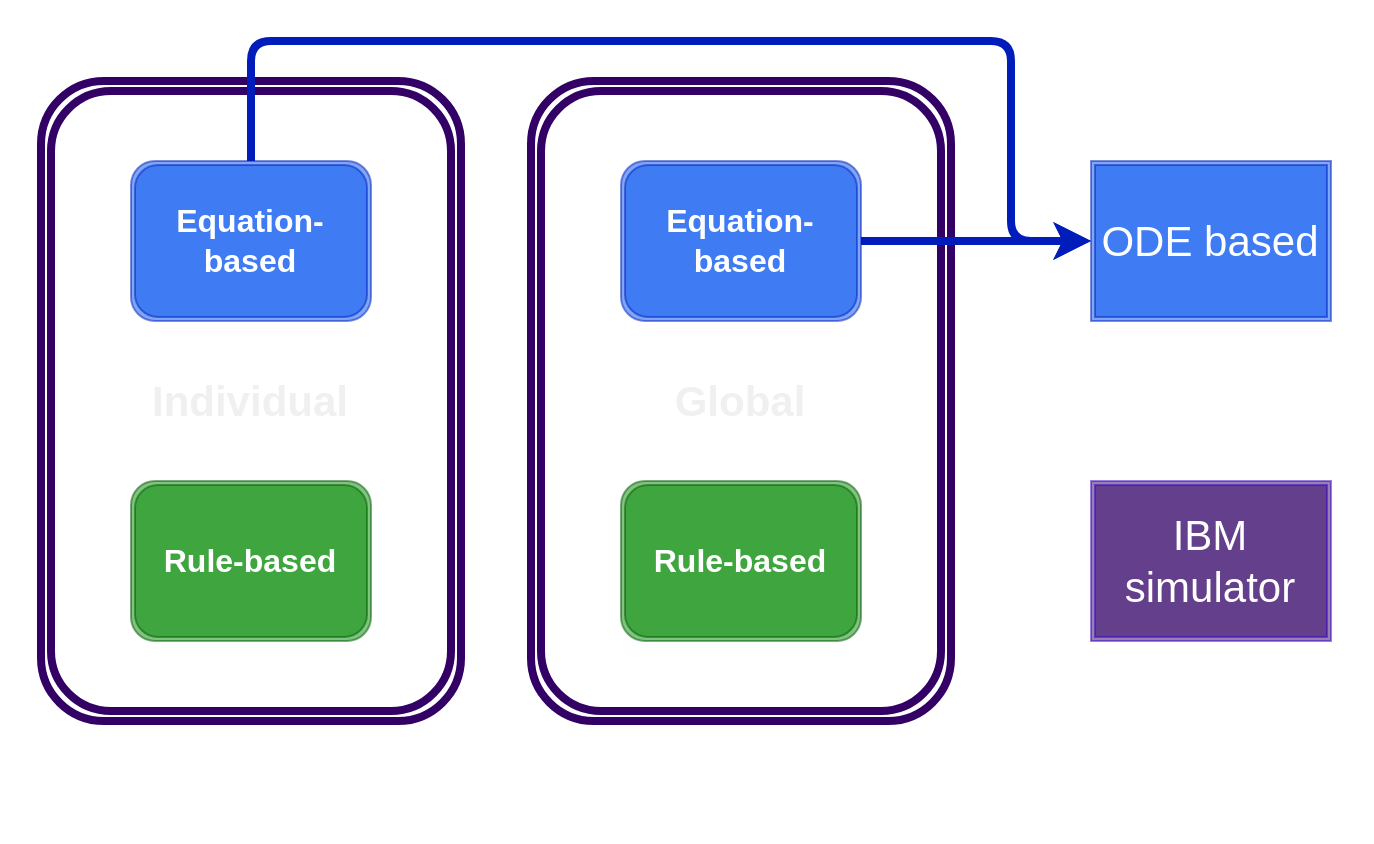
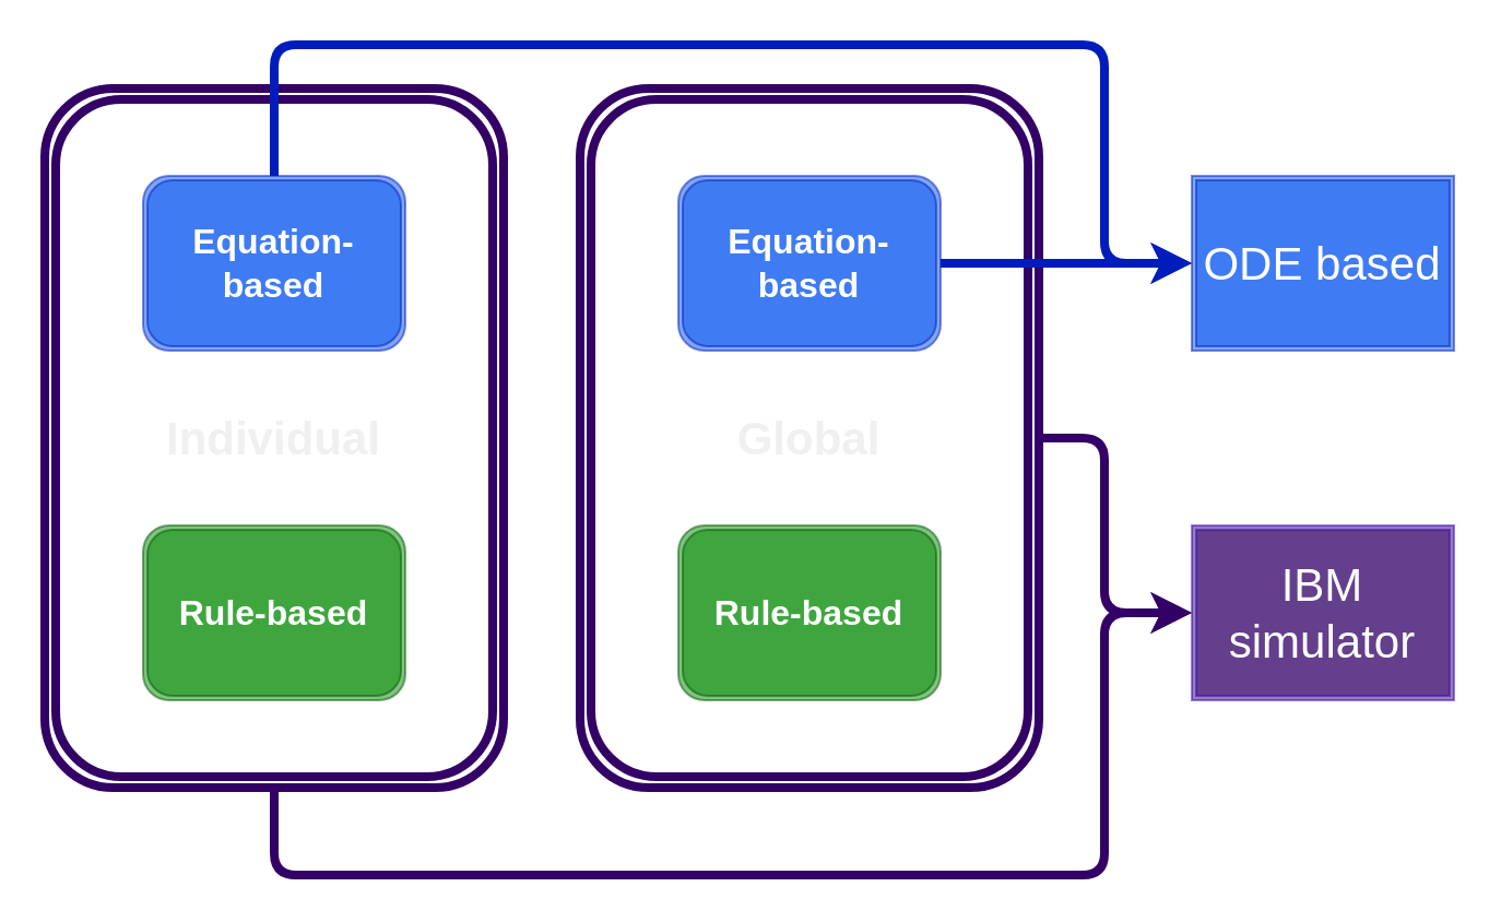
+ <mxCell id="7" style="edgeStyle=none;html=1;entryX=0;entryY=0.5;entryDx=0;entryDy=0;fontSize=21;fillColor=#008a00;strokeColor=#330066;strokeWidth=4;" parent="1" source="8" target="13" edge="1"><mxGeometry relative="1" as="geometry"><Array as="points"><mxPoint x="505" y="200" /><mxPoint x="505" y="280" /></Array></mxGeometry></mxCell>
+ <mxCell id="2" style="edgeStyle=none;html=1;entryX=0;entryY=0.5;entryDx=0;entryDy=0;fontSize=21;exitX=0.5;exitY=1;exitDx=0;exitDy=0;fillColor=#008a00;strokeColor=#330066;strokeWidth=4;" parent="1" source="3" target="13" edge="1"><mxGeometry relative="1" as="geometry"><mxPoint x="105" y="360" as="sourcePoint" /><Array as="points"><mxPoint x="125" y="400" /><mxPoint x="505" y="400" /><mxPoint x="505" y="280" /></Array></mxGeometry></mxCell>
